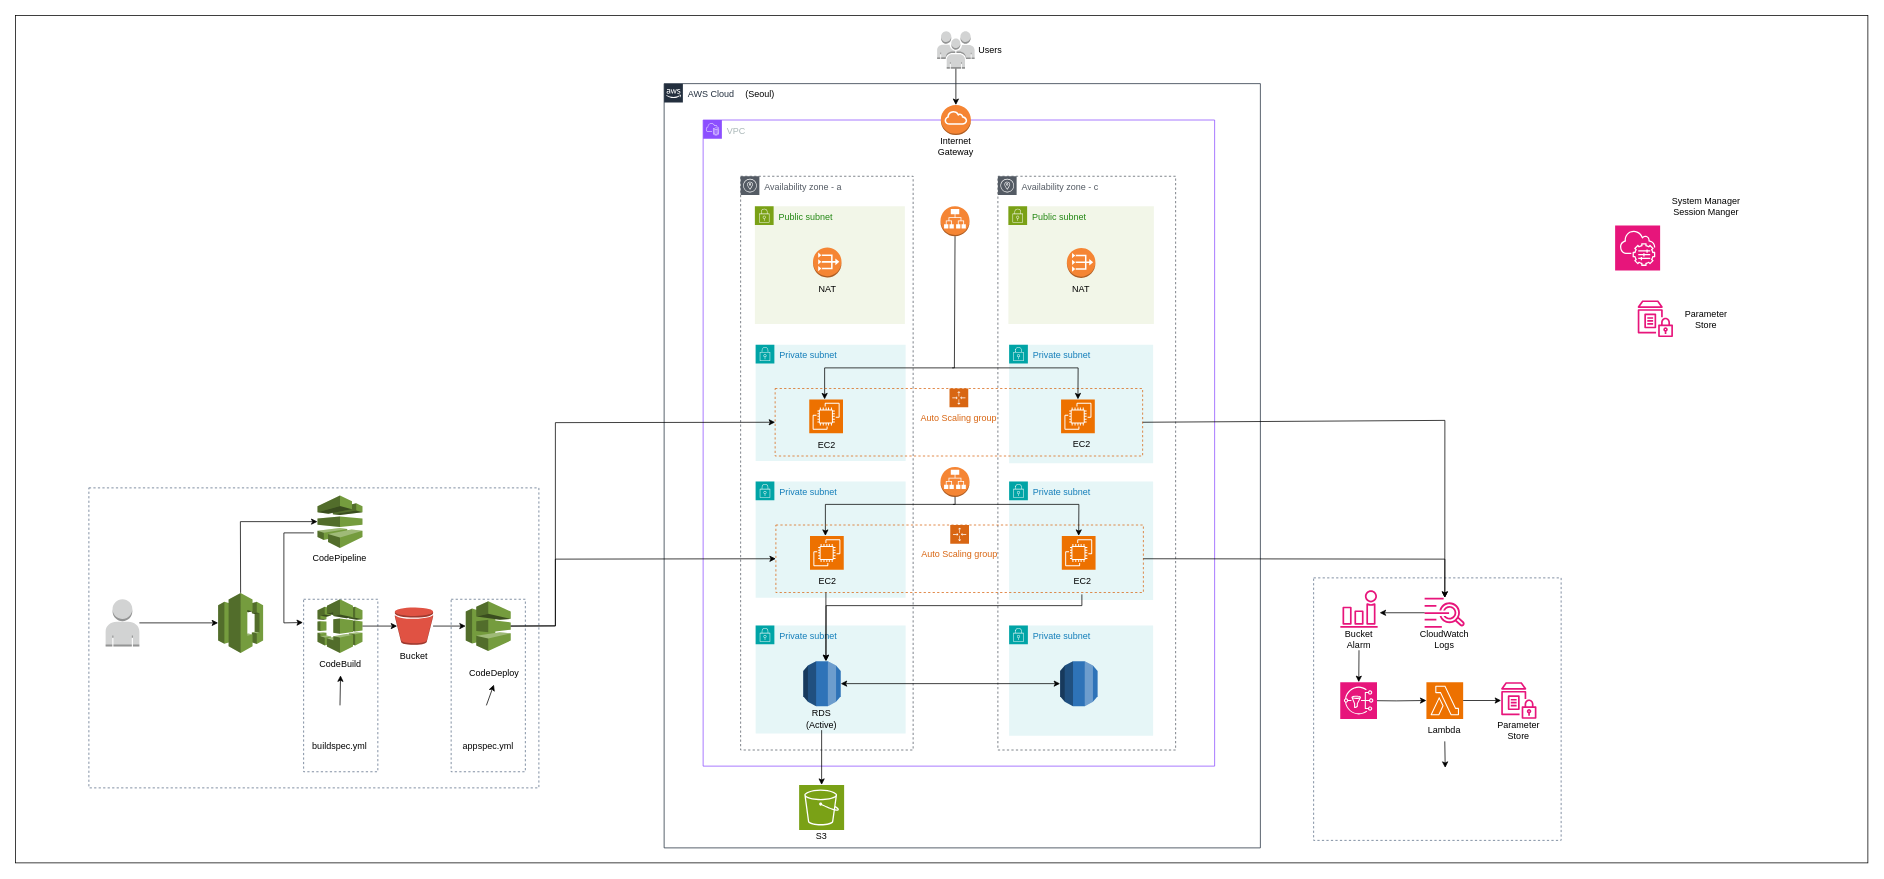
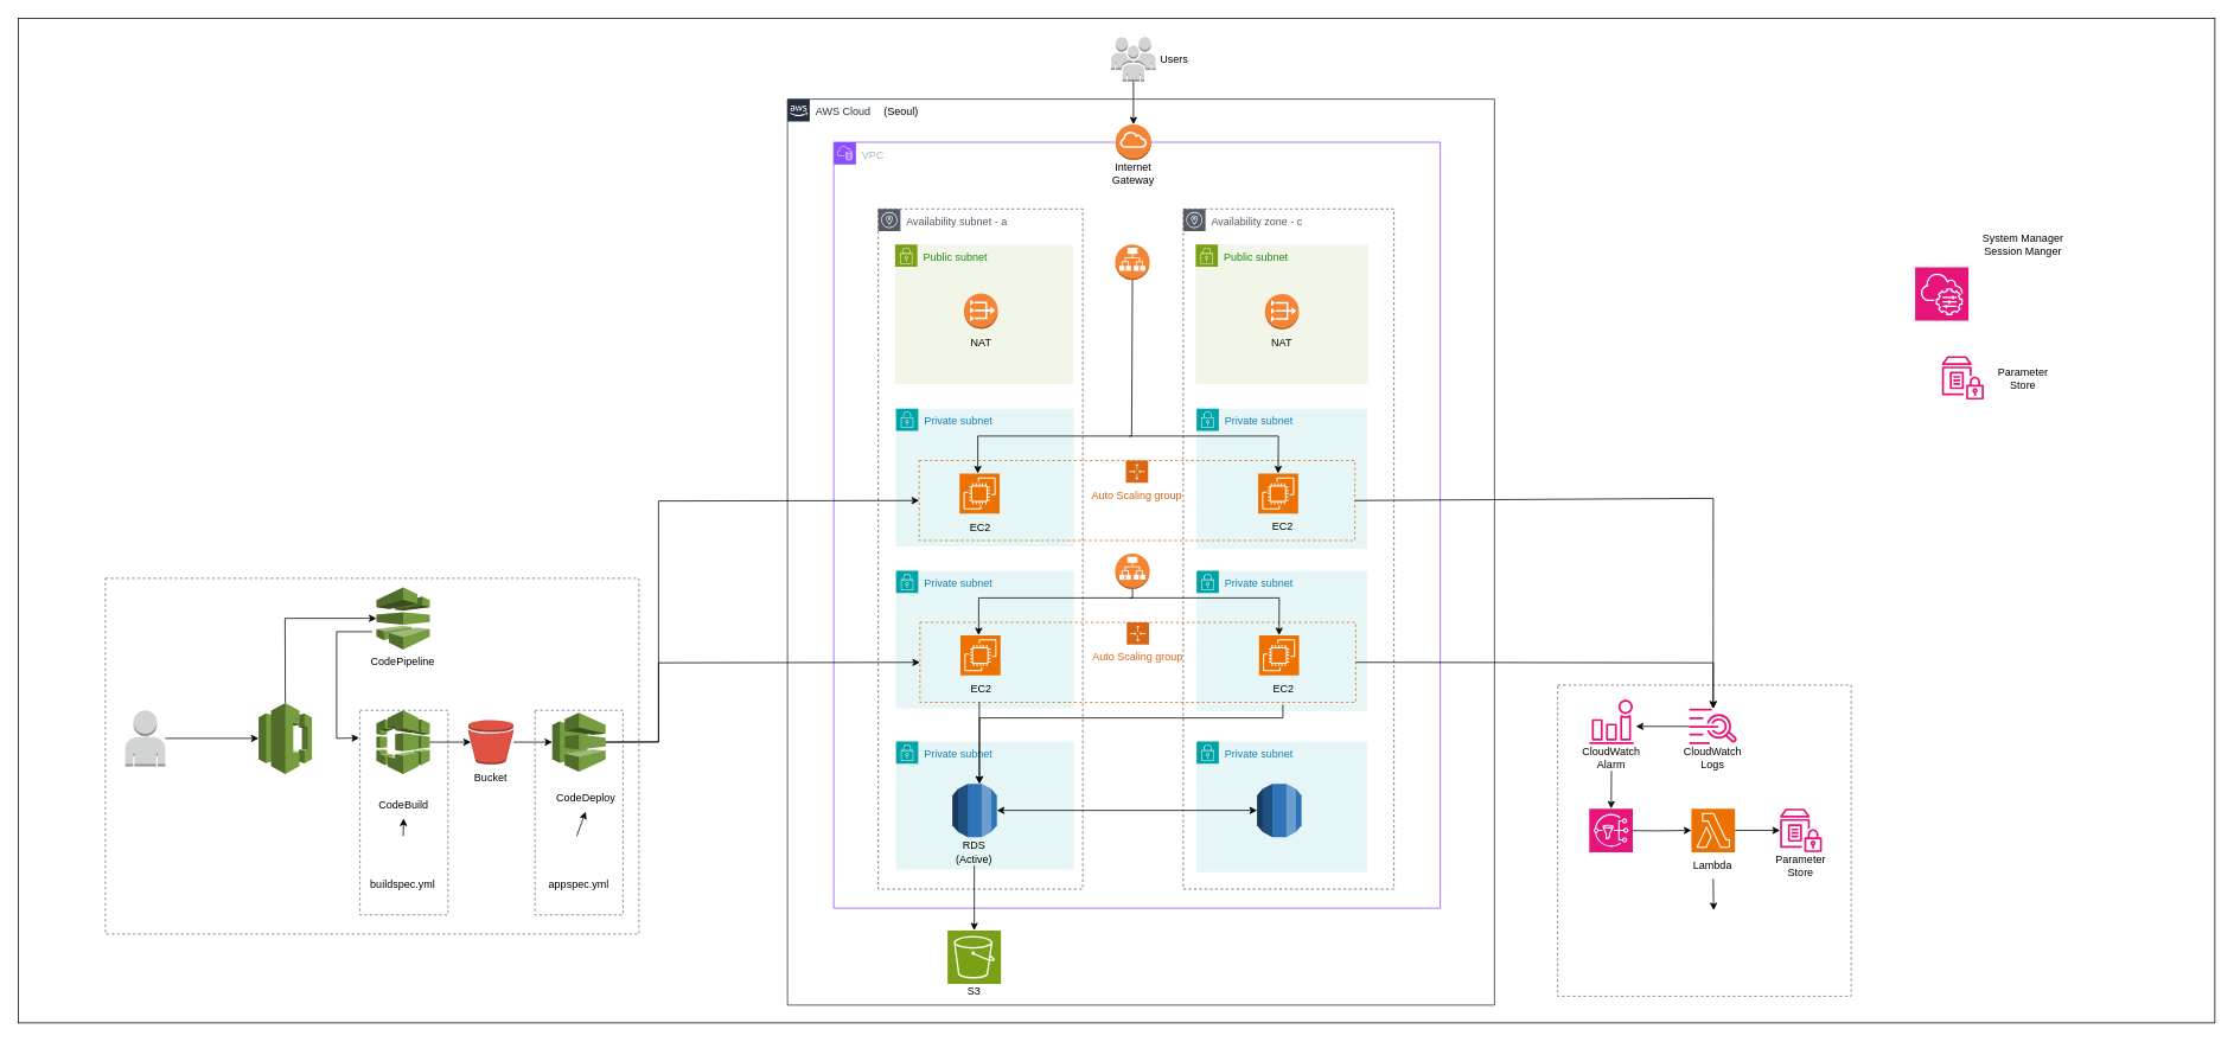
- <mxCell id="27" value="Availability zone - a" style="sketch=0;outlineConnect=0;gradientColor=none;html=1;whiteSpace=wrap;fontSize=12;fontStyle=0;shape=mxgraph.aws4.group;grIcon=mxgraph.aws4.group_availability_zone;strokeColor=#545B64;fillColor=none;verticalAlign=top;align=left;spacingLeft=30;fontColor=#545B64;dashed=1;" parent="26" vertex="1"><mxGeometry x="50" y="75" width="230" height="765" as="geometry" /></mxCell>
+ <mxCell id="27" value="Availability subnet - a" style="sketch=0;outlineConnect=0;gradientColor=none;html=1;whiteSpace=wrap;fontSize=12;fontStyle=0;shape=mxgraph.aws4.group;grIcon=mxgraph.aws4.group_availability_zone;strokeColor=#545B64;fillColor=none;verticalAlign=top;align=left;spacingLeft=30;fontColor=#545B64;dashed=1;" parent="26" vertex="1"><mxGeometry x="50" y="75" width="230" height="765" as="geometry" /></mxCell>
- <mxCell id="12" value="Bucket&lt;div&gt;Alarm&lt;/div&gt;" style="text;html=1;align=center;verticalAlign=middle;whiteSpace=wrap;rounded=0;" parent="1" vertex="1"><mxGeometry x="1779" y="836.5" width="65" height="30" as="geometry" /></mxCell>
+ <mxCell id="12" value="CloudWatch&lt;div&gt;Alarm&lt;/div&gt;" style="text;html=1;align=center;verticalAlign=middle;whiteSpace=wrap;rounded=0;" parent="1" vertex="1"><mxGeometry x="1779" y="836.5" width="65" height="30" as="geometry" /></mxCell>
- <mxCell id="70" value="CodeBuild" style="text;html=1;align=center;verticalAlign=middle;whiteSpace=wrap;rounded=0;" parent="1" vertex="1"><mxGeometry x="421.32" y="870" width="65" height="30" as="geometry" /></mxCell>
+ <mxCell id="70" value="CodeBuild" style="text;html=1;align=center;verticalAlign=middle;whiteSpace=wrap;rounded=0;" parent="1" vertex="1"><mxGeometry x="421.32" y="890" width="65" height="30" as="geometry" /></mxCell>
